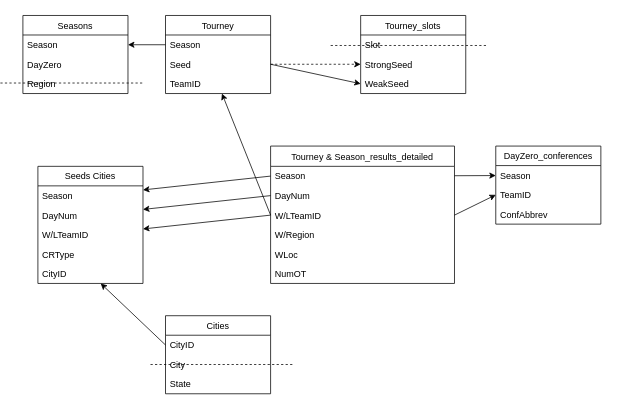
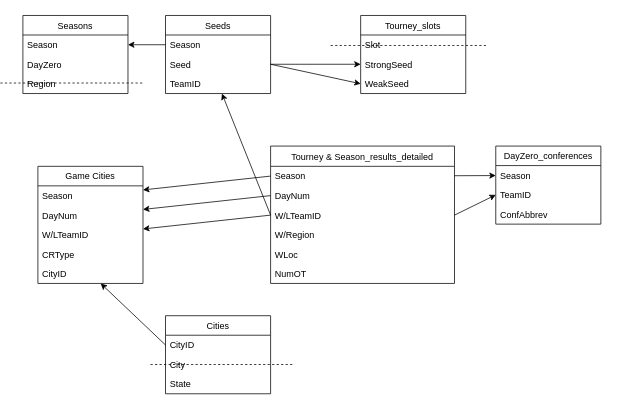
- <mxCell id="8" value="Tourney" style="swimlane;fontStyle=0;childLayout=stackLayout;horizontal=1;startSize=26;fillColor=none;horizontalStack=0;resizeParent=1;resizeParentMax=0;resizeLast=0;collapsible=1;marginBottom=0;" vertex="1" parent="1"><mxGeometry x="210" y="20" width="140" height="104" as="geometry" /></mxCell>
+ <mxCell id="8" value="Seeds" style="swimlane;fontStyle=0;childLayout=stackLayout;horizontal=1;startSize=26;fillColor=none;horizontalStack=0;resizeParent=1;resizeParentMax=0;resizeLast=0;collapsible=1;marginBottom=0;" vertex="1" parent="1"><mxGeometry x="210" y="20" width="140" height="104" as="geometry" /></mxCell>
- <mxCell id="31" value="" style="endArrow=classic;html=1;entryX=0;entryY=0.5;entryDx=0;entryDy=0;dashed=1;" edge="1" parent="1" source="10" target="29"><mxGeometry width="50" height="50" relative="1" as="geometry"><mxPoint x="360" y="100" as="sourcePoint" /><mxPoint x="410" y="50" as="targetPoint" /></mxGeometry></mxCell>
+ <mxCell id="31" value="" style="endArrow=classic;html=1;entryX=0;entryY=0.5;entryDx=0;entryDy=0;" edge="1" parent="1" source="10" target="29"><mxGeometry width="50" height="50" relative="1" as="geometry"><mxPoint x="360" y="100" as="sourcePoint" /><mxPoint x="410" y="50" as="targetPoint" /></mxGeometry></mxCell>
- <mxCell id="12" value="Seeds Cities" style="swimlane;fontStyle=0;childLayout=stackLayout;horizontal=1;startSize=26;fillColor=none;horizontalStack=0;resizeParent=1;resizeParentMax=0;resizeLast=0;collapsible=1;marginBottom=0;rounded=0;shadow=0;comic=0;swimlaneLine=1;glass=0;strokeColor=#000000;perimeterSpacing=0;" vertex="1" parent="1"><mxGeometry x="40" y="221" width="140" height="156" as="geometry" /></mxCell>
+ <mxCell id="12" value="Game Cities" style="swimlane;fontStyle=0;childLayout=stackLayout;horizontal=1;startSize=26;fillColor=none;horizontalStack=0;resizeParent=1;resizeParentMax=0;resizeLast=0;collapsible=1;marginBottom=0;rounded=0;shadow=0;comic=0;swimlaneLine=1;glass=0;strokeColor=#000000;perimeterSpacing=0;" vertex="1" parent="1"><mxGeometry x="40" y="221" width="140" height="156" as="geometry" /></mxCell>
